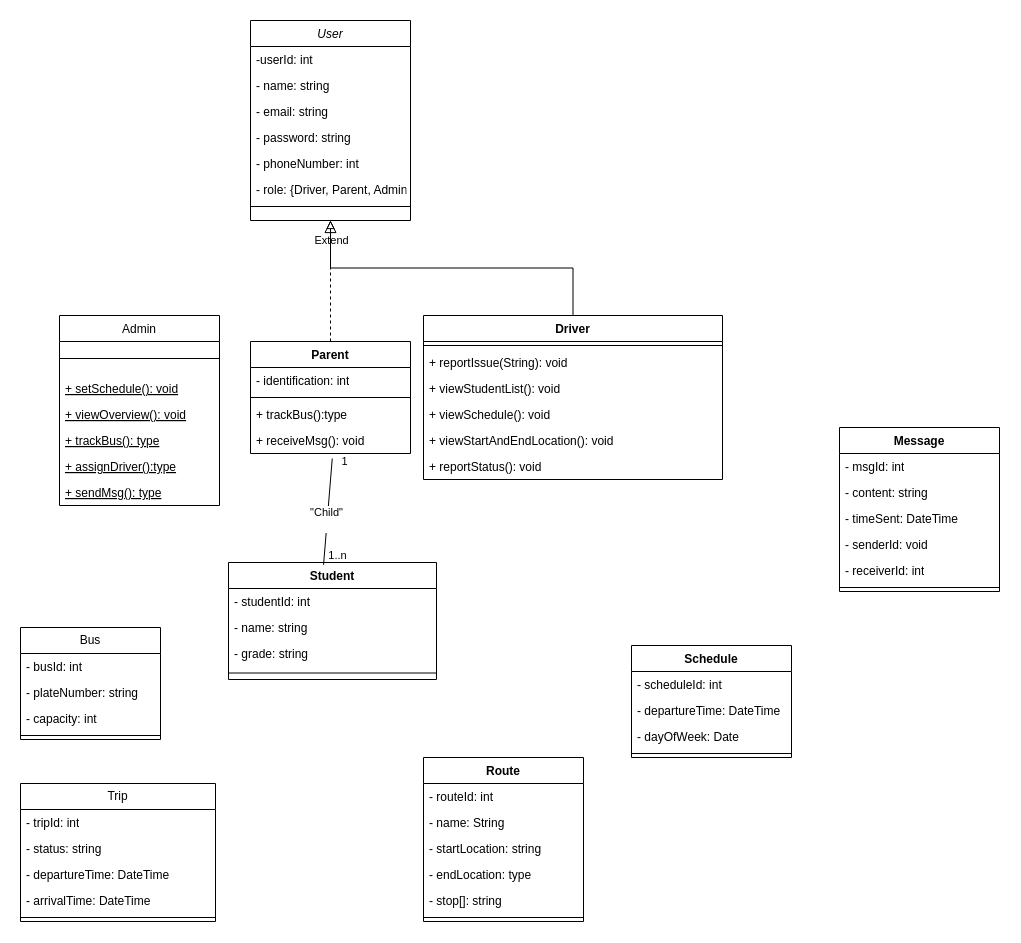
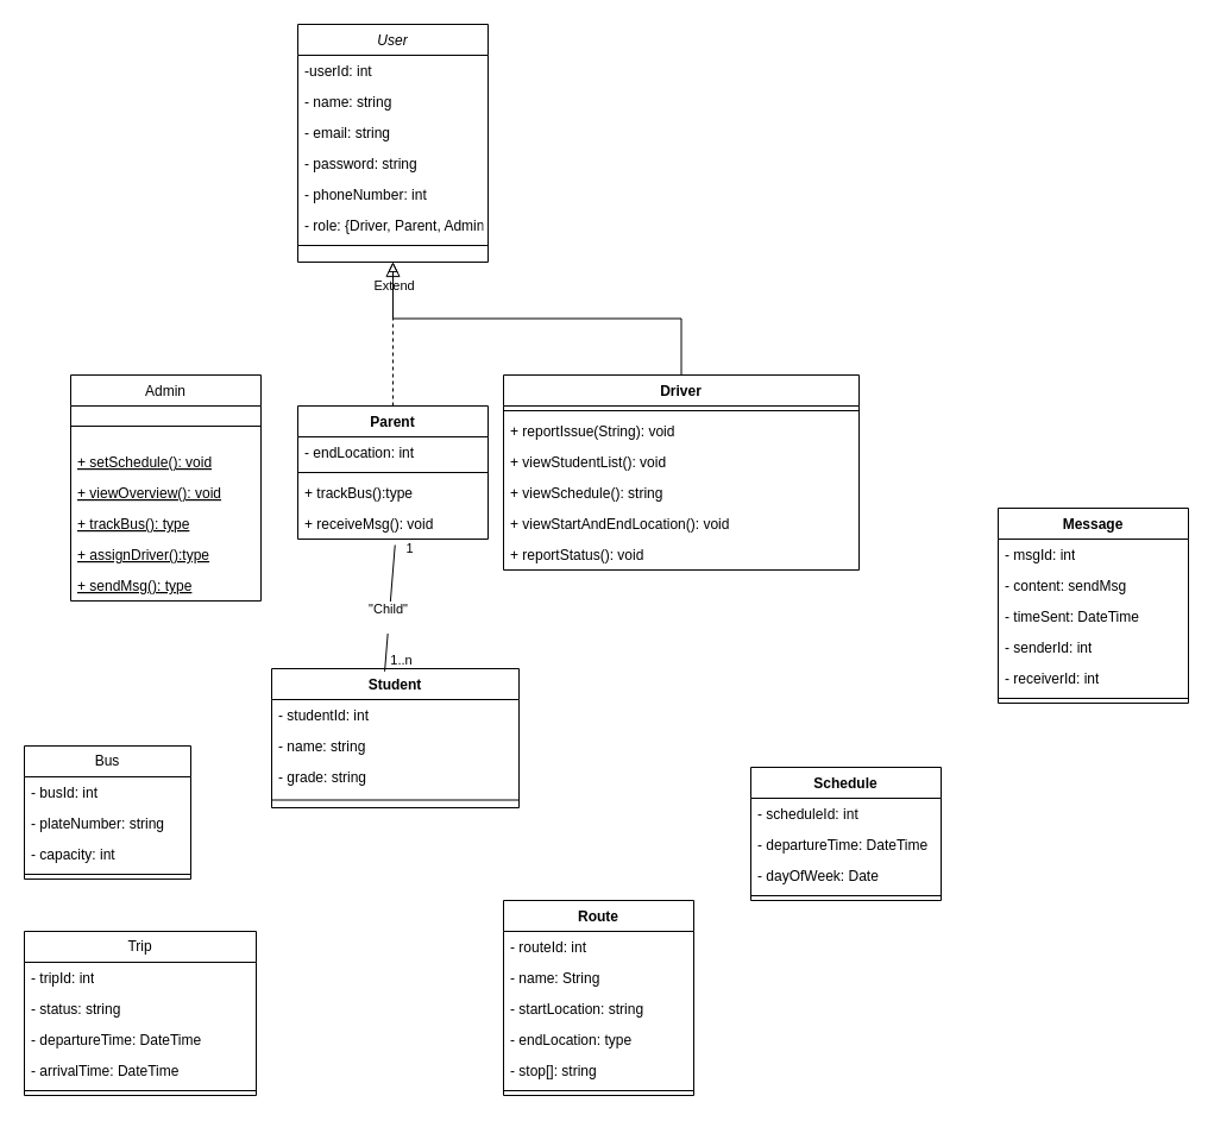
- <mxCell id="20" value="- identification: int" style="text;strokeColor=none;fillColor=none;align=left;verticalAlign=top;spacingLeft=4;spacingRight=4;overflow=hidden;rotatable=0;points=[[0,0.5],[1,0.5]];portConstraint=eastwest;whiteSpace=wrap;html=1;" vertex="1" parent="19"><mxGeometry y="26" width="160" height="26" as="geometry" /></mxCell>
+ <mxCell id="20" value="- endLocation: int" style="text;strokeColor=none;fillColor=none;align=left;verticalAlign=top;spacingLeft=4;spacingRight=4;overflow=hidden;rotatable=0;points=[[0,0.5],[1,0.5]];portConstraint=eastwest;whiteSpace=wrap;html=1;" vertex="1" parent="19"><mxGeometry y="26" width="160" height="26" as="geometry" /></mxCell>
- <mxCell id="28" value="+ viewSchedule(): void" style="text;strokeColor=none;fillColor=none;align=left;verticalAlign=top;spacingLeft=4;spacingRight=4;overflow=hidden;rotatable=0;points=[[0,0.5],[1,0.5]];portConstraint=eastwest;whiteSpace=wrap;html=1;" vertex="1" parent="24"><mxGeometry y="86" width="299" height="26" as="geometry" /></mxCell>
+ <mxCell id="28" value="+ viewSchedule(): string" style="text;strokeColor=none;fillColor=none;align=left;verticalAlign=top;spacingLeft=4;spacingRight=4;overflow=hidden;rotatable=0;points=[[0,0.5],[1,0.5]];portConstraint=eastwest;whiteSpace=wrap;html=1;" vertex="1" parent="24"><mxGeometry y="86" width="299" height="26" as="geometry" /></mxCell>
- <mxCell id="66" value="- content: string" style="text;strokeColor=none;fillColor=none;align=left;verticalAlign=top;spacingLeft=4;spacingRight=4;overflow=hidden;rotatable=0;points=[[0,0.5],[1,0.5]];portConstraint=eastwest;whiteSpace=wrap;html=1;" vertex="1" parent="64"><mxGeometry y="52" width="160" height="26" as="geometry" /></mxCell>
+ <mxCell id="66" value="- content: sendMsg" style="text;strokeColor=none;fillColor=none;align=left;verticalAlign=top;spacingLeft=4;spacingRight=4;overflow=hidden;rotatable=0;points=[[0,0.5],[1,0.5]];portConstraint=eastwest;whiteSpace=wrap;html=1;" vertex="1" parent="64"><mxGeometry y="52" width="160" height="26" as="geometry" /></mxCell>
- <mxCell id="68" value="- senderId: void" style="text;strokeColor=none;fillColor=none;align=left;verticalAlign=top;spacingLeft=4;spacingRight=4;overflow=hidden;rotatable=0;points=[[0,0.5],[1,0.5]];portConstraint=eastwest;whiteSpace=wrap;html=1;" vertex="1" parent="64"><mxGeometry y="104" width="160" height="26" as="geometry" /></mxCell>
+ <mxCell id="68" value="- senderId: int" style="text;strokeColor=none;fillColor=none;align=left;verticalAlign=top;spacingLeft=4;spacingRight=4;overflow=hidden;rotatable=0;points=[[0,0.5],[1,0.5]];portConstraint=eastwest;whiteSpace=wrap;html=1;" vertex="1" parent="64"><mxGeometry y="104" width="160" height="26" as="geometry" /></mxCell>
